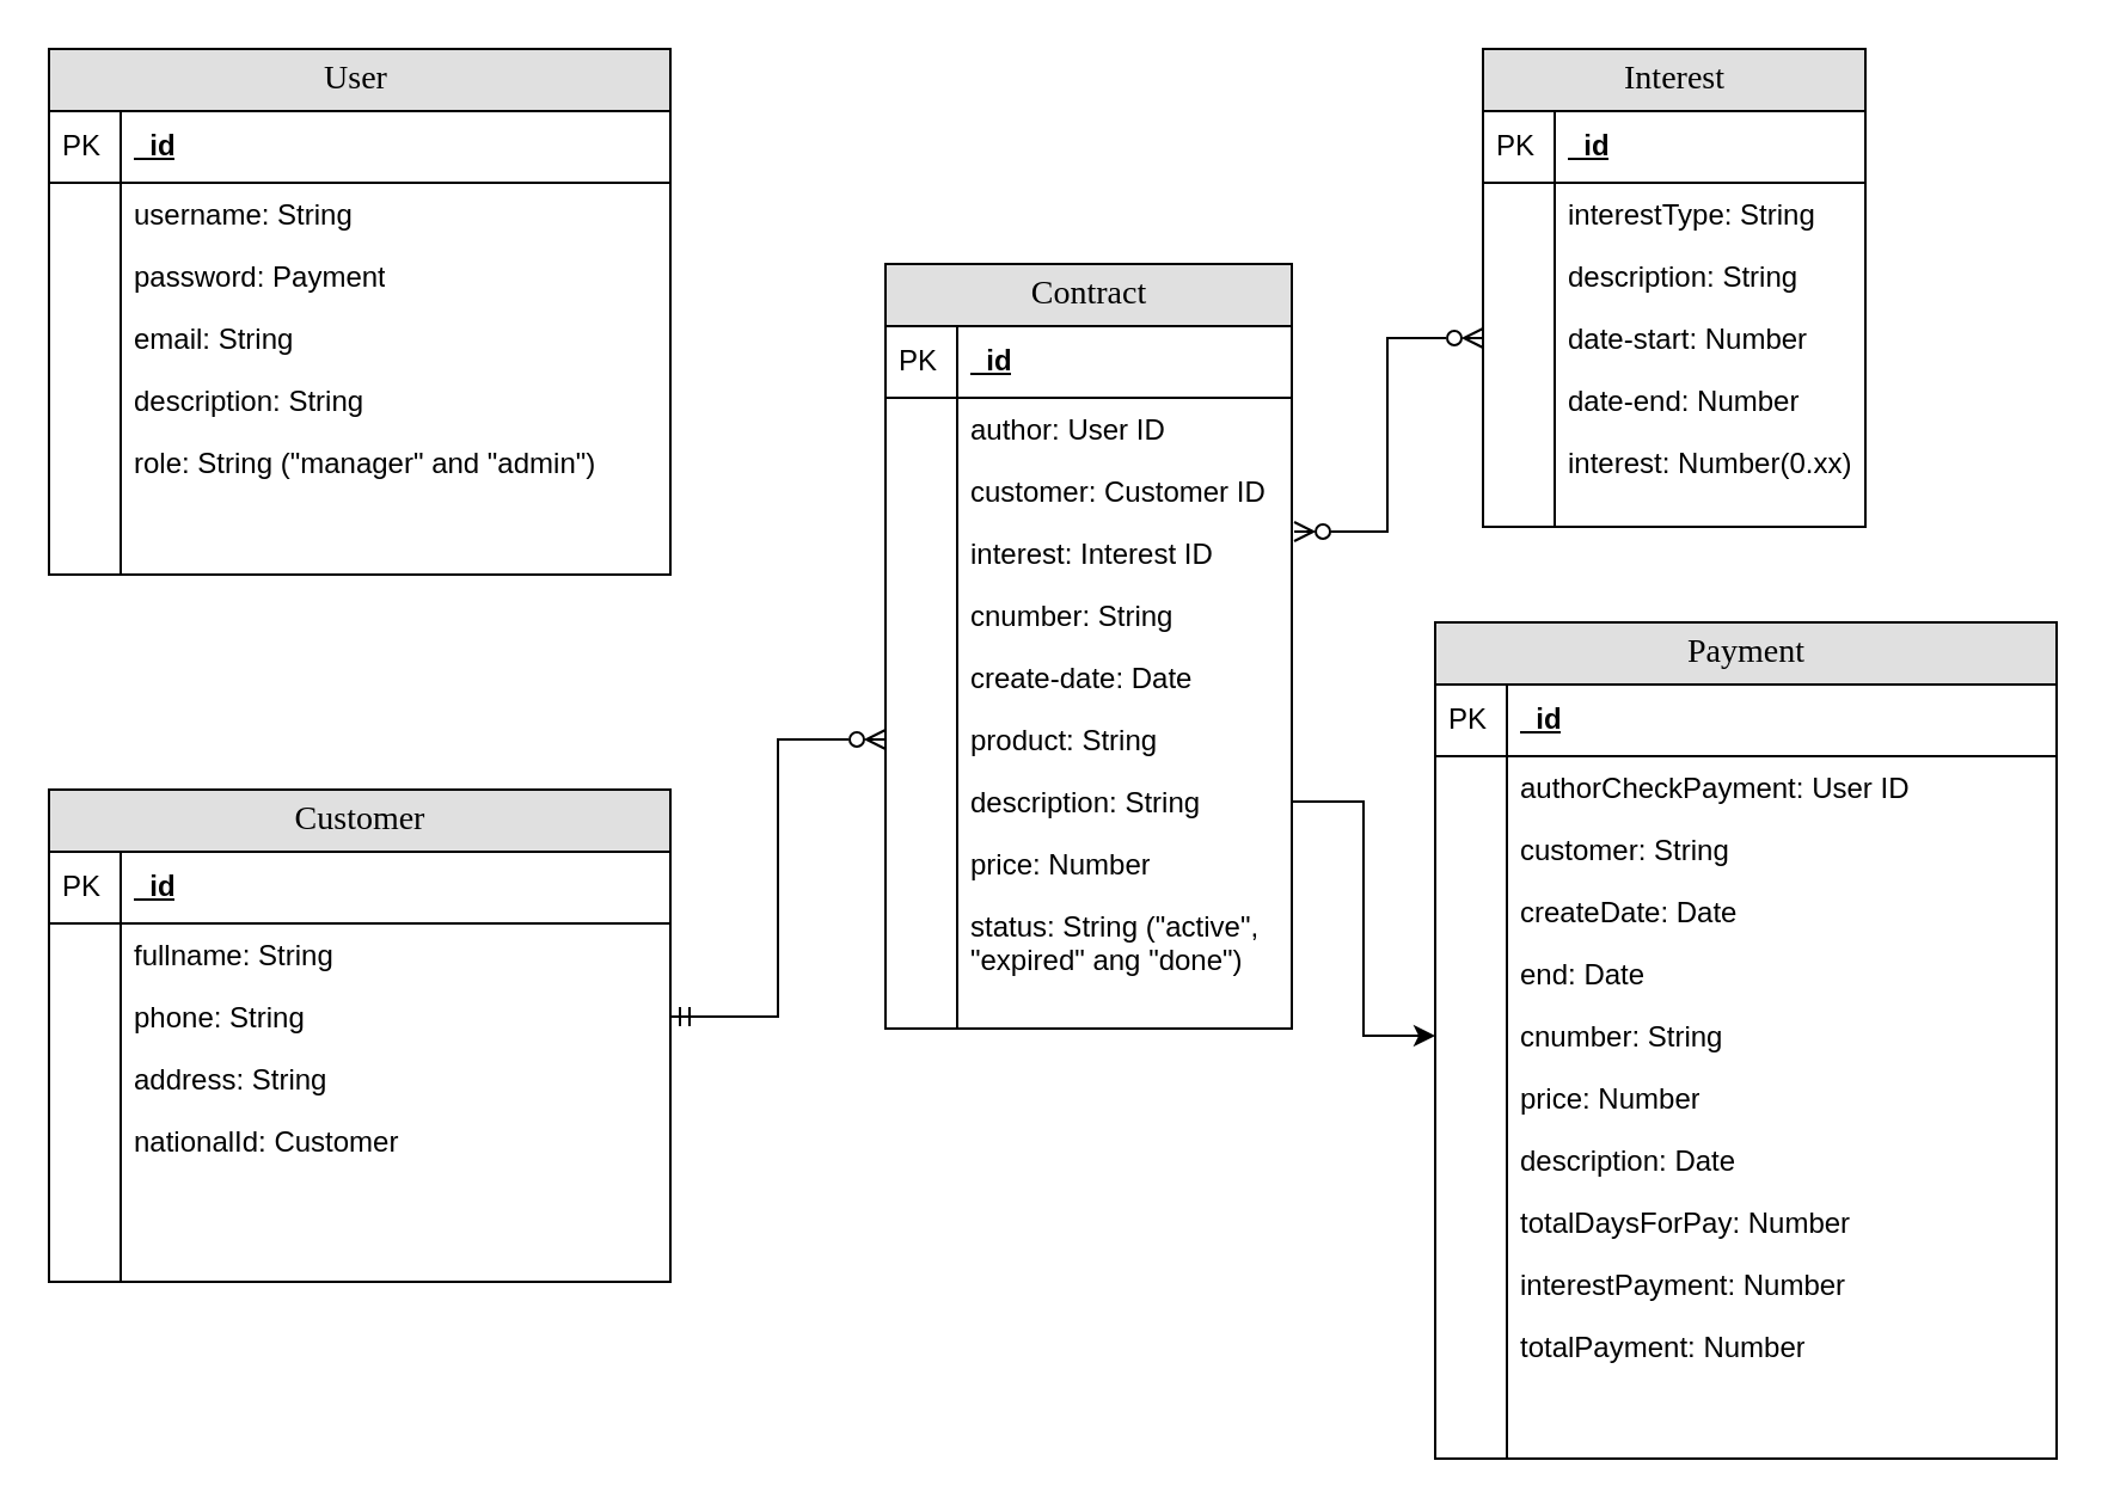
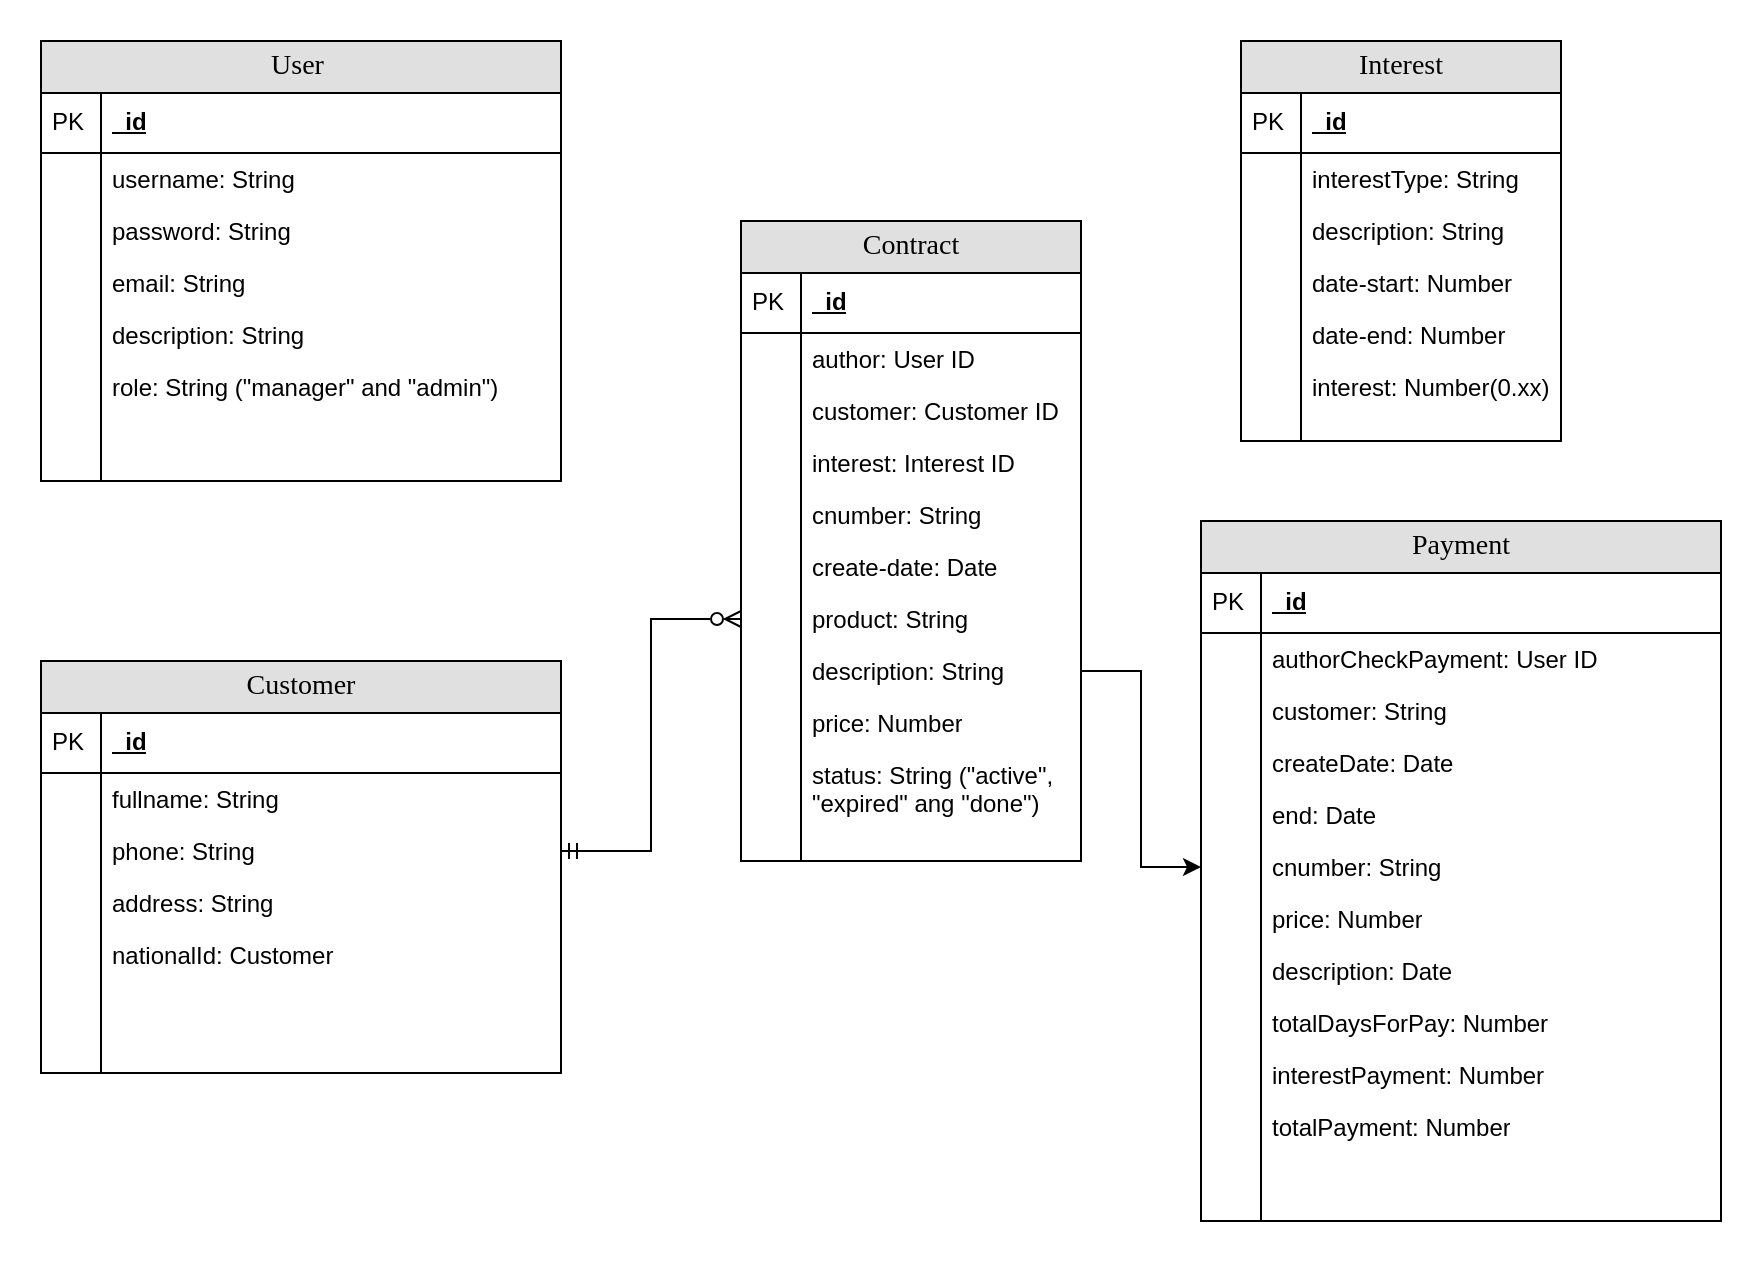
- <mxCell id="30" value="password: Payment" style="shape=partialRectangle;top=0;left=0;right=0;bottom=0;html=1;align=left;verticalAlign=top;fillColor=none;spacingLeft=34;spacingRight=4;whiteSpace=wrap;overflow=hidden;rotatable=0;points=[[0,0.5],[1,0.5]];portConstraint=eastwest;dropTarget=0;" parent="25" vertex="1"><mxGeometry y="82" width="260" height="26" as="geometry" /></mxCell>
+ <mxCell id="30" value="password: String" style="shape=partialRectangle;top=0;left=0;right=0;bottom=0;html=1;align=left;verticalAlign=top;fillColor=none;spacingLeft=34;spacingRight=4;whiteSpace=wrap;overflow=hidden;rotatable=0;points=[[0,0.5],[1,0.5]];portConstraint=eastwest;dropTarget=0;" parent="25" vertex="1"><mxGeometry y="82" width="260" height="26" as="geometry" /></mxCell>
- <mxCell id="69" style="edgeStyle=orthogonalEdgeStyle;rounded=0;orthogonalLoop=1;jettySize=auto;html=1;exitX=0;exitY=0.5;exitDx=0;exitDy=0;entryX=1.006;entryY=0.154;entryDx=0;entryDy=0;entryPerimeter=0;startArrow=ERzeroToMany;startFill=0;endArrow=ERzeroToMany;endFill=0;" parent="1" source="47" target="9" edge="1"><mxGeometry relative="1" as="geometry" /></mxCell>
